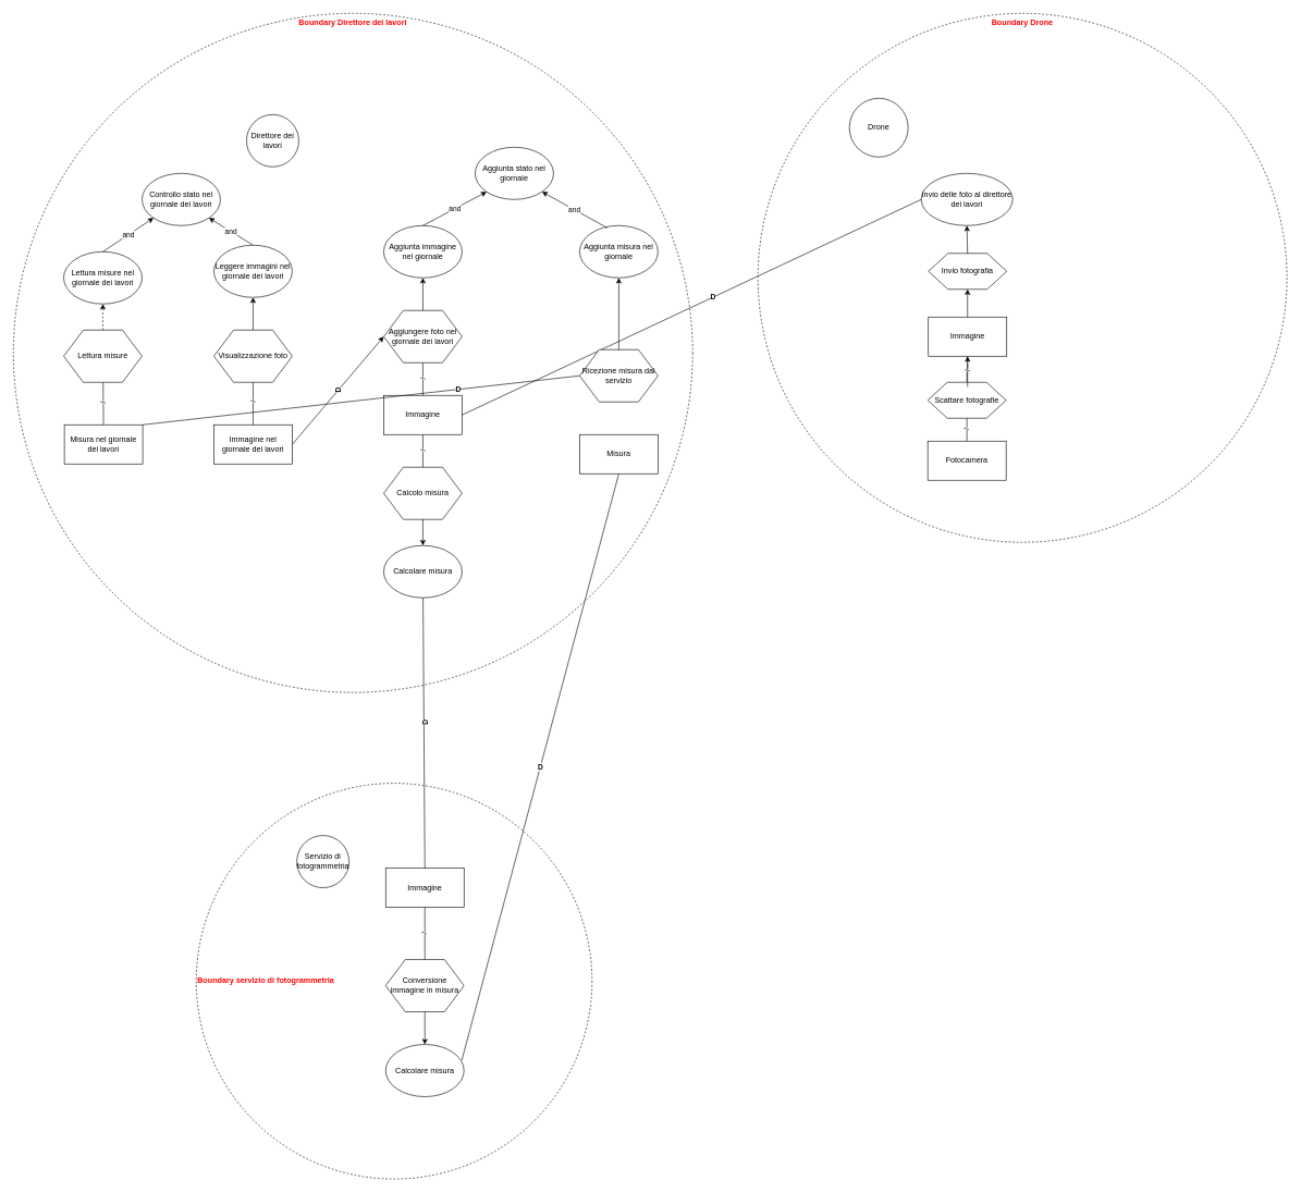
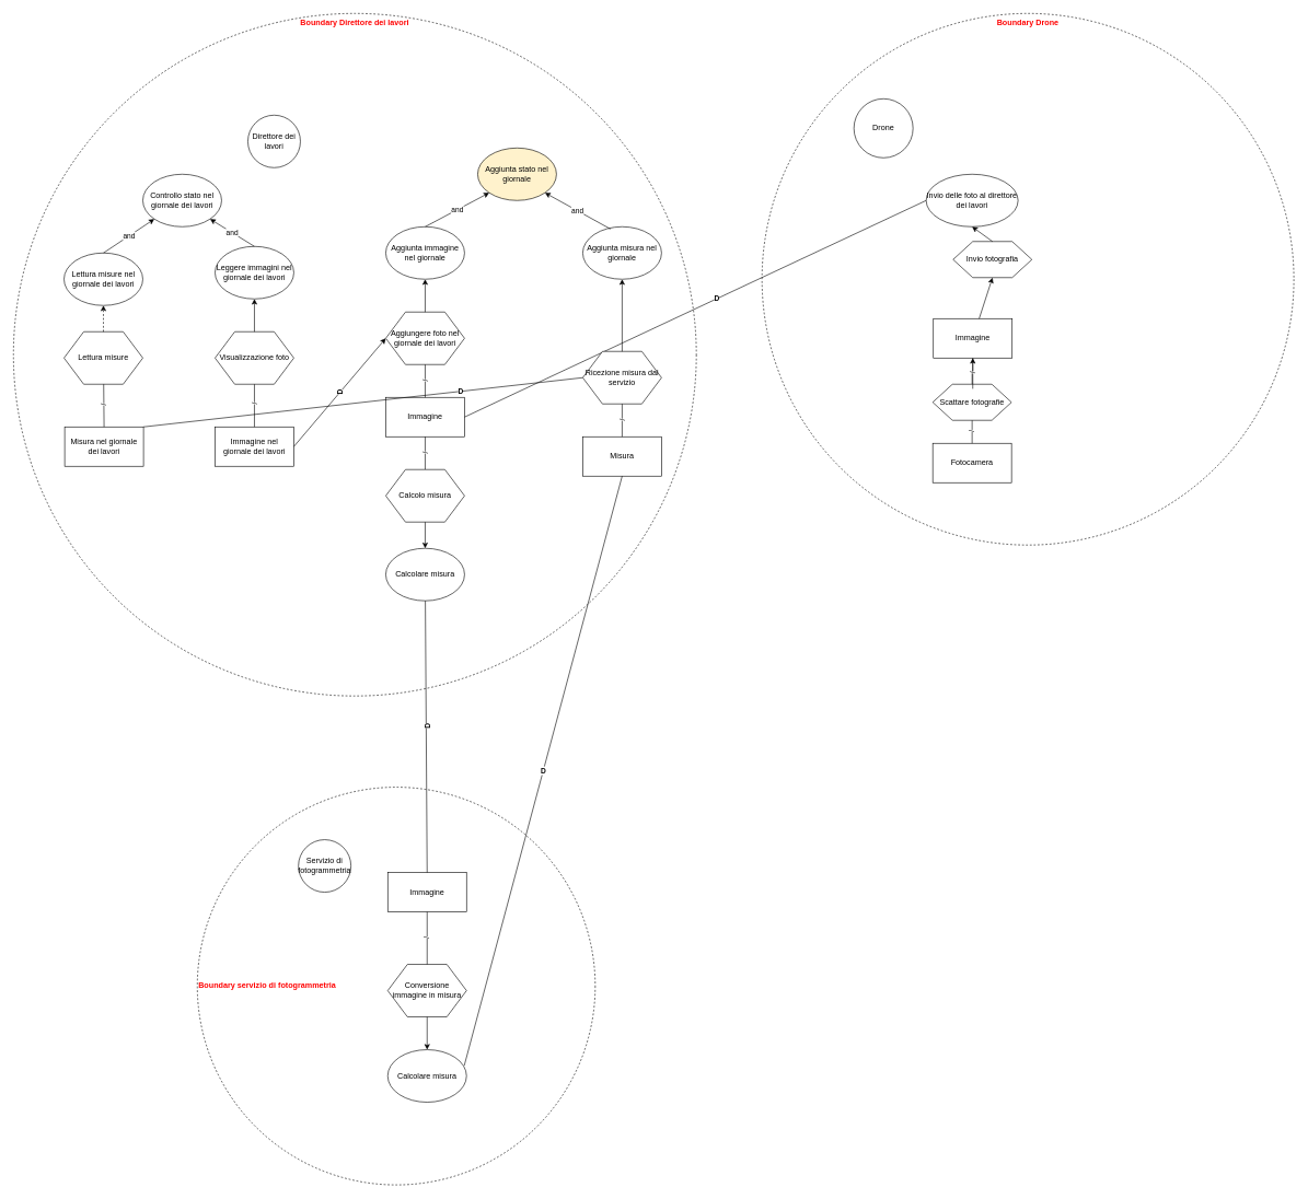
- <mxCell id="15" value="Aggiunta stato nel giornale" style="ellipse;whiteSpace=wrap;html=1;" parent="1" vertex="1"><mxGeometry x="727" y="225" width="120" height="80" as="geometry" /></mxCell>
+ <mxCell id="15" value="Aggiunta stato nel giornale" style="ellipse;whiteSpace=wrap;html=1;fillColor=#fff2cc;" parent="1" vertex="1"><mxGeometry x="727" y="225" width="120" height="80" as="geometry" /></mxCell>
- <mxCell id="5" value="Invio fotografia" style="shape=hexagon;perimeter=hexagonPerimeter2;whiteSpace=wrap;html=1;" parent="1" vertex="1"><mxGeometry x="1421" y="387.5" width="120" height="55" as="geometry" /></mxCell>
+ <mxCell id="5" value="Invio fotografia" style="shape=hexagon;perimeter=hexagonPerimeter2;whiteSpace=wrap;html=1;" parent="1" vertex="1"><mxGeometry x="1451" y="367.5" width="120" height="55" as="geometry" /></mxCell>
+ <mxCell id="42" value="/" style="endArrow=none;html=1;exitX=0.5;exitY=0;exitDx=0;exitDy=0;horizontal=0;" parent="1" source="27" target="29" edge="1"><mxGeometry width="50" height="50" relative="1" as="geometry"><mxPoint x="287" y="740" as="sourcePoint" /><mxPoint x="287" y="675" as="targetPoint" /></mxGeometry></mxCell>
